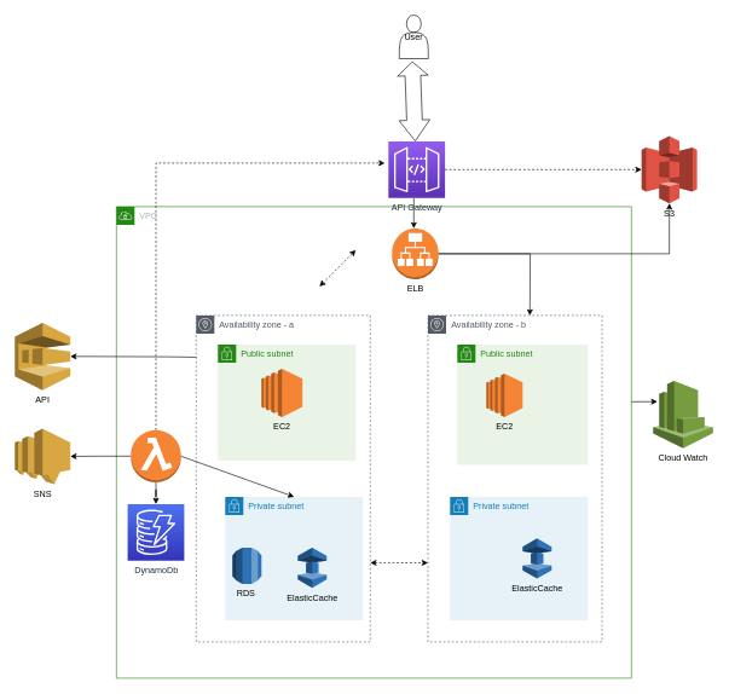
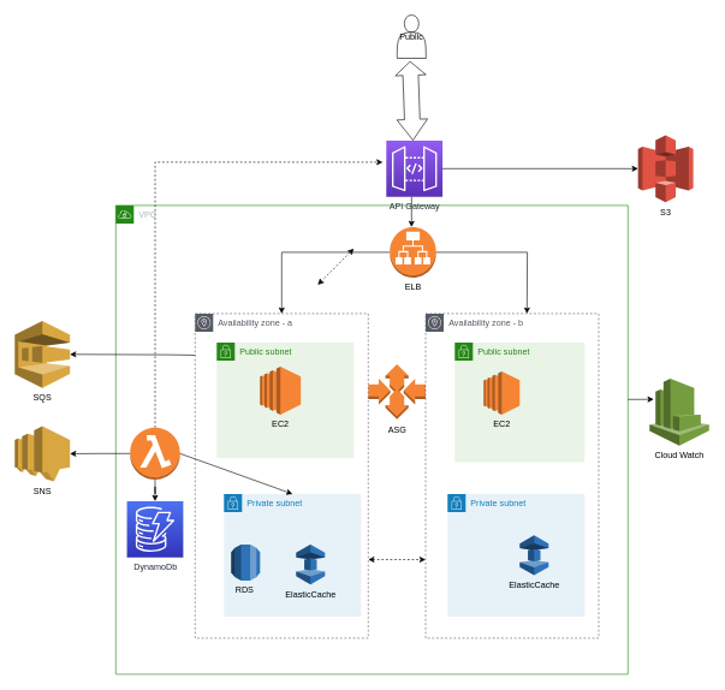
- <mxCell id="35" value="User" style="shape=actor;whiteSpace=wrap;html=1;" vertex="1" parent="2"><mxGeometry x="530" width="40" height="60" as="geometry" /></mxCell>
+ <mxCell id="35" value="Public" style="shape=actor;whiteSpace=wrap;html=1;" vertex="1" parent="2"><mxGeometry x="530" width="40" height="60" as="geometry" /></mxCell>
- <mxCell id="26" value="" style="edgeStyle=orthogonalEdgeStyle;rounded=0;orthogonalLoop=1;jettySize=auto;html=1;dashed=1;" parent="2" source="22" target="25" edge="1"><mxGeometry relative="1" as="geometry"><mxPoint x="672" y="213" as="targetPoint" /></mxGeometry></mxCell>
+ <mxCell id="26" value="" style="edgeStyle=orthogonalEdgeStyle;rounded=0;orthogonalLoop=1;jettySize=auto;html=1;" parent="2" source="22" target="25" edge="1"><mxGeometry relative="1" as="geometry"><mxPoint x="672" y="213" as="targetPoint" /></mxGeometry></mxCell>
- <mxCell id="29" style="edgeStyle=orthogonalEdgeStyle;rounded=0;orthogonalLoop=1;jettySize=auto;html=1;" edge="1" parent="2" source="7" target="25"><mxGeometry relative="1" as="geometry" /></mxCell>
+ <mxCell id="29" style="edgeStyle=orthogonalEdgeStyle;rounded=0;orthogonalLoop=1;jettySize=auto;html=1;" edge="1" parent="2" source="7" target="9"><mxGeometry relative="1" as="geometry" /></mxCell>
+ <mxCell id="8" value="ASG" style="outlineConnect=0;dashed=0;verticalLabelPosition=bottom;verticalAlign=top;align=center;html=1;shape=mxgraph.aws3.auto_scaling;fillColor=#F58534;gradientColor=none;" parent="3" vertex="1"><mxGeometry x="350" y="220" width="79.5" height="76.5" as="geometry" /></mxCell>
- <mxCell id="28" value="API" style="outlineConnect=0;dashed=0;verticalLabelPosition=bottom;verticalAlign=top;align=center;html=1;shape=mxgraph.aws3.sqs;fillColor=#D9A741;gradientColor=none;" parent="2" vertex="1"><mxGeometry y="424" width="76.5" height="93" as="geometry" /></mxCell>
+ <mxCell id="28" value="SQS" style="outlineConnect=0;dashed=0;verticalLabelPosition=bottom;verticalAlign=top;align=center;html=1;shape=mxgraph.aws3.sqs;fillColor=#D9A741;gradientColor=none;" parent="2" vertex="1"><mxGeometry y="424" width="76.5" height="93" as="geometry" /></mxCell>
